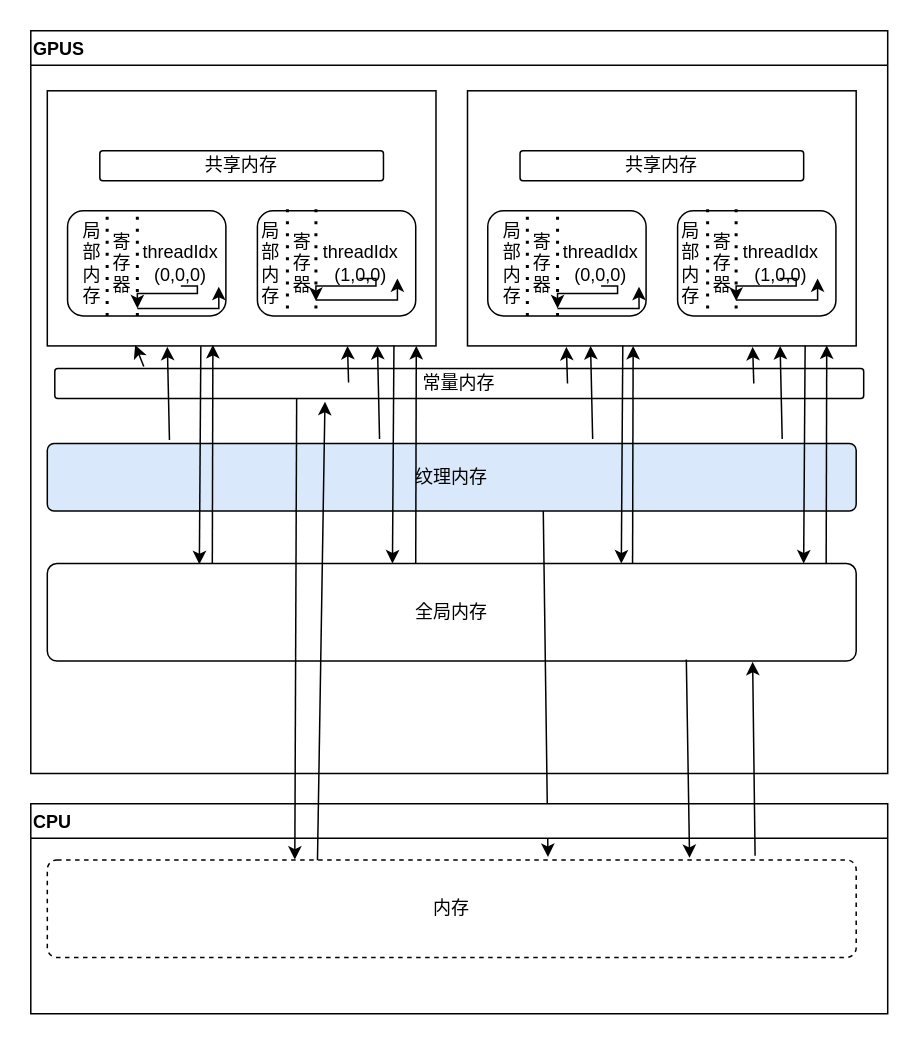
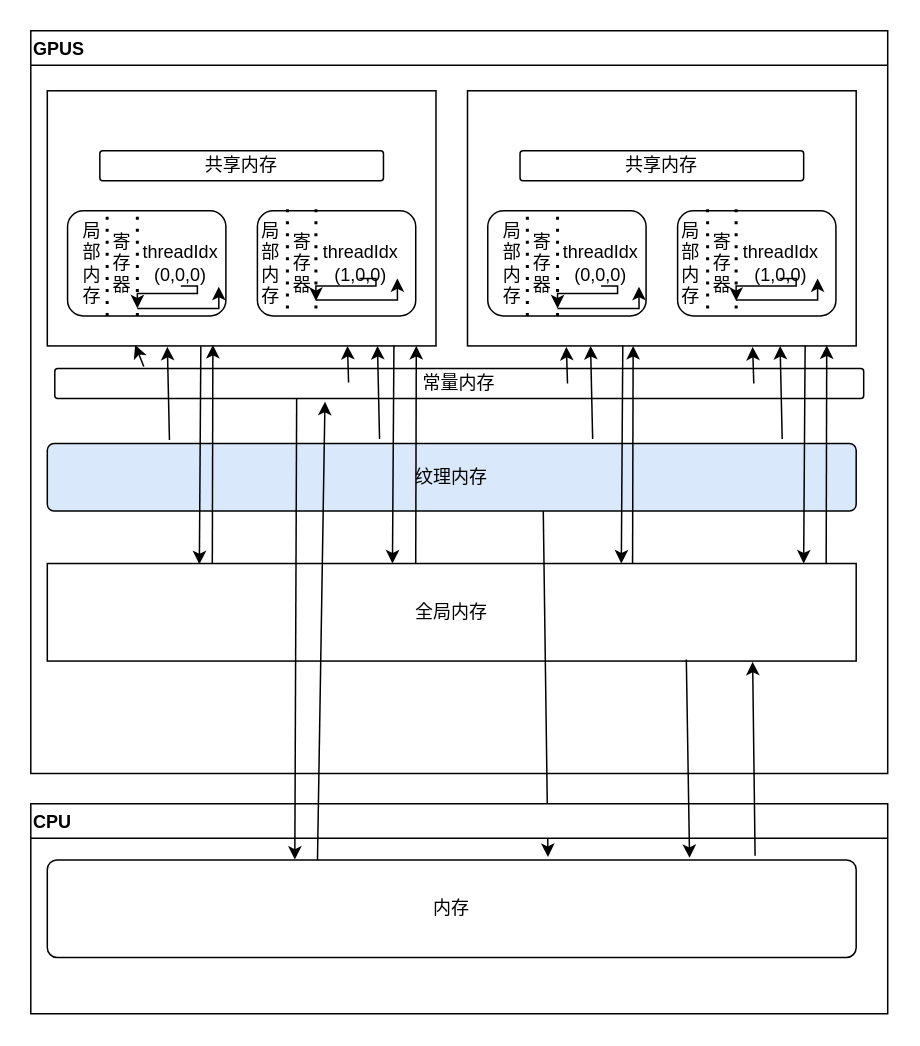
- <mxCell id="41" value="全局内存" style="rounded=1;arcSize=10;whiteSpace=wrap;html=1;align=center;" vertex="1" parent="2"><mxGeometry x="11" y="355" width="539" height="65" as="geometry" /></mxCell>
+ <mxCell id="41" value="全局内存" style="arcSize=10;whiteSpace=wrap;html=1;align=center;rounded=0;" vertex="1" parent="2"><mxGeometry x="11" y="355" width="539" height="65" as="geometry" /></mxCell>
- <mxCell id="60" value="内存" style="rounded=1;arcSize=10;whiteSpace=wrap;html=1;align=center;dashed=1;" vertex="1" parent="59"><mxGeometry x="11" y="37.5" width="539" height="65" as="geometry" /></mxCell>
+ <mxCell id="60" value="内存" style="rounded=1;arcSize=10;whiteSpace=wrap;html=1;align=center;" vertex="1" parent="59"><mxGeometry x="11" y="37.5" width="539" height="65" as="geometry" /></mxCell>
